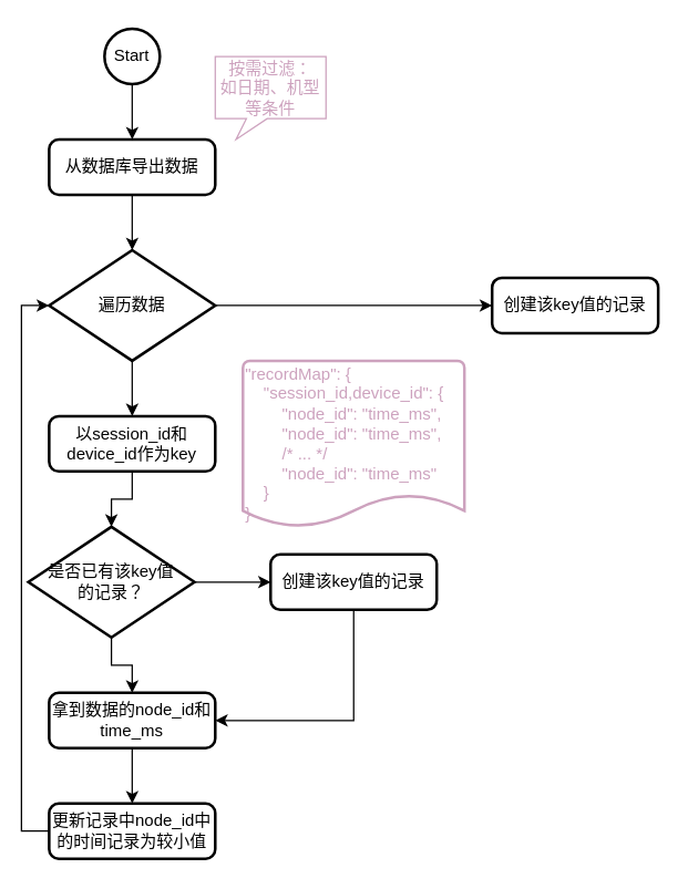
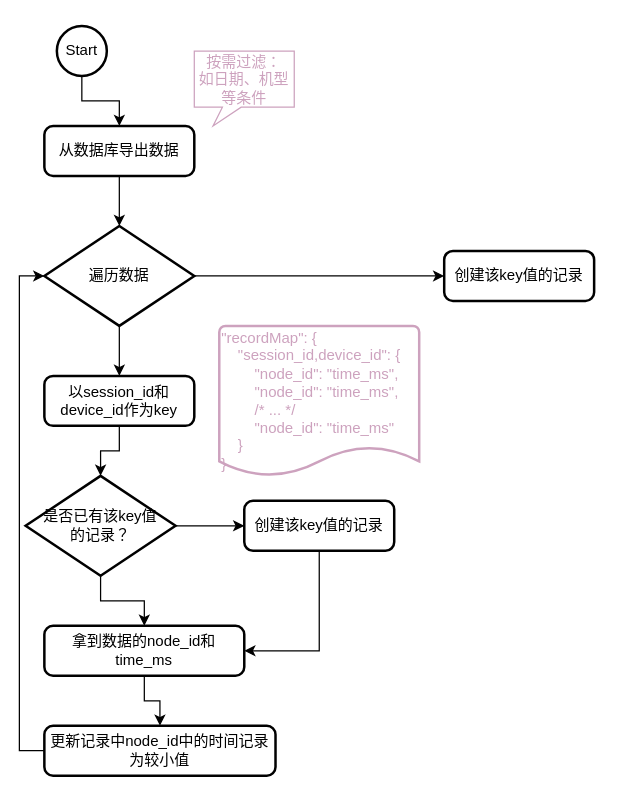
- <mxCell id="3" value="Start" style="strokeWidth=2;html=1;shape=mxgraph.flowchart.start_2;whiteSpace=wrap;fillColor=none;" vertex="1" parent="1"><mxGeometry x="75" y="20" width="40" height="40" as="geometry" /></mxCell>
+ <mxCell id="3" value="Start" style="strokeWidth=2;html=1;shape=mxgraph.flowchart.start_2;whiteSpace=wrap;fillColor=none;" vertex="1" parent="1"><mxGeometry x="45" y="20" width="40" height="40" as="geometry" /></mxCell>
- <mxCell id="16" value="拿到数据的node_id和time_ms" style="rounded=1;whiteSpace=wrap;html=1;absoluteArcSize=1;arcSize=14;strokeWidth=2;fillColor=none;" vertex="1" parent="1"><mxGeometry x="35" y="500" width="120" height="40" as="geometry" /></mxCell>
+ <mxCell id="16" value="拿到数据的node_id和time_ms" style="rounded=1;whiteSpace=wrap;html=1;absoluteArcSize=1;arcSize=14;strokeWidth=2;fillColor=none;" vertex="1" parent="1"><mxGeometry x="35" y="500" width="160" height="40" as="geometry" /></mxCell>
- <mxCell id="18" value="更新记录中node_id中的时间记录为较小值" style="rounded=1;whiteSpace=wrap;html=1;absoluteArcSize=1;arcSize=14;strokeWidth=2;fillColor=none;" vertex="1" parent="1"><mxGeometry x="35" y="580" width="120" height="40" as="geometry" /></mxCell>
+ <mxCell id="18" value="更新记录中node_id中的时间记录为较小值" style="rounded=1;whiteSpace=wrap;html=1;absoluteArcSize=1;arcSize=14;strokeWidth=2;fillColor=none;" vertex="1" parent="1"><mxGeometry x="35" y="580" width="185" height="40" as="geometry" /></mxCell>
